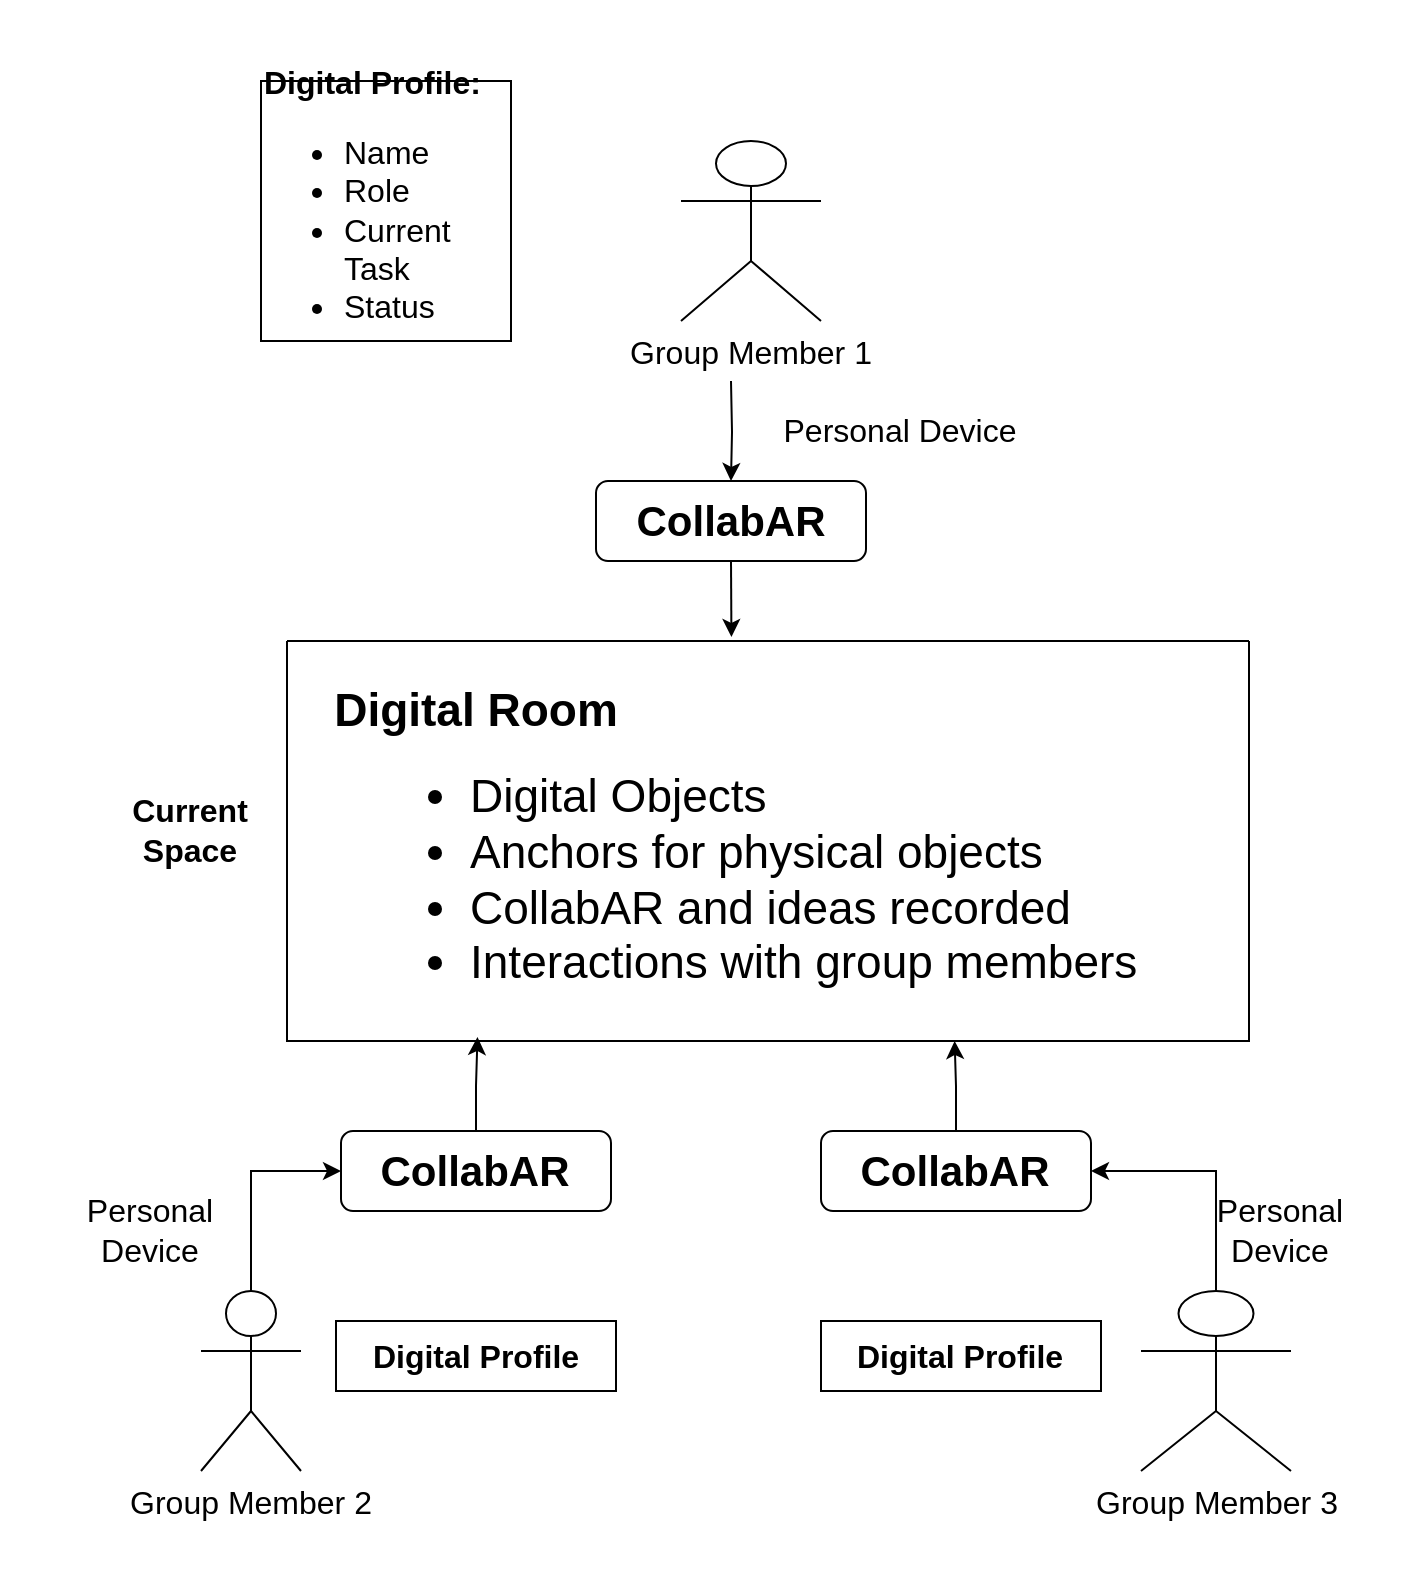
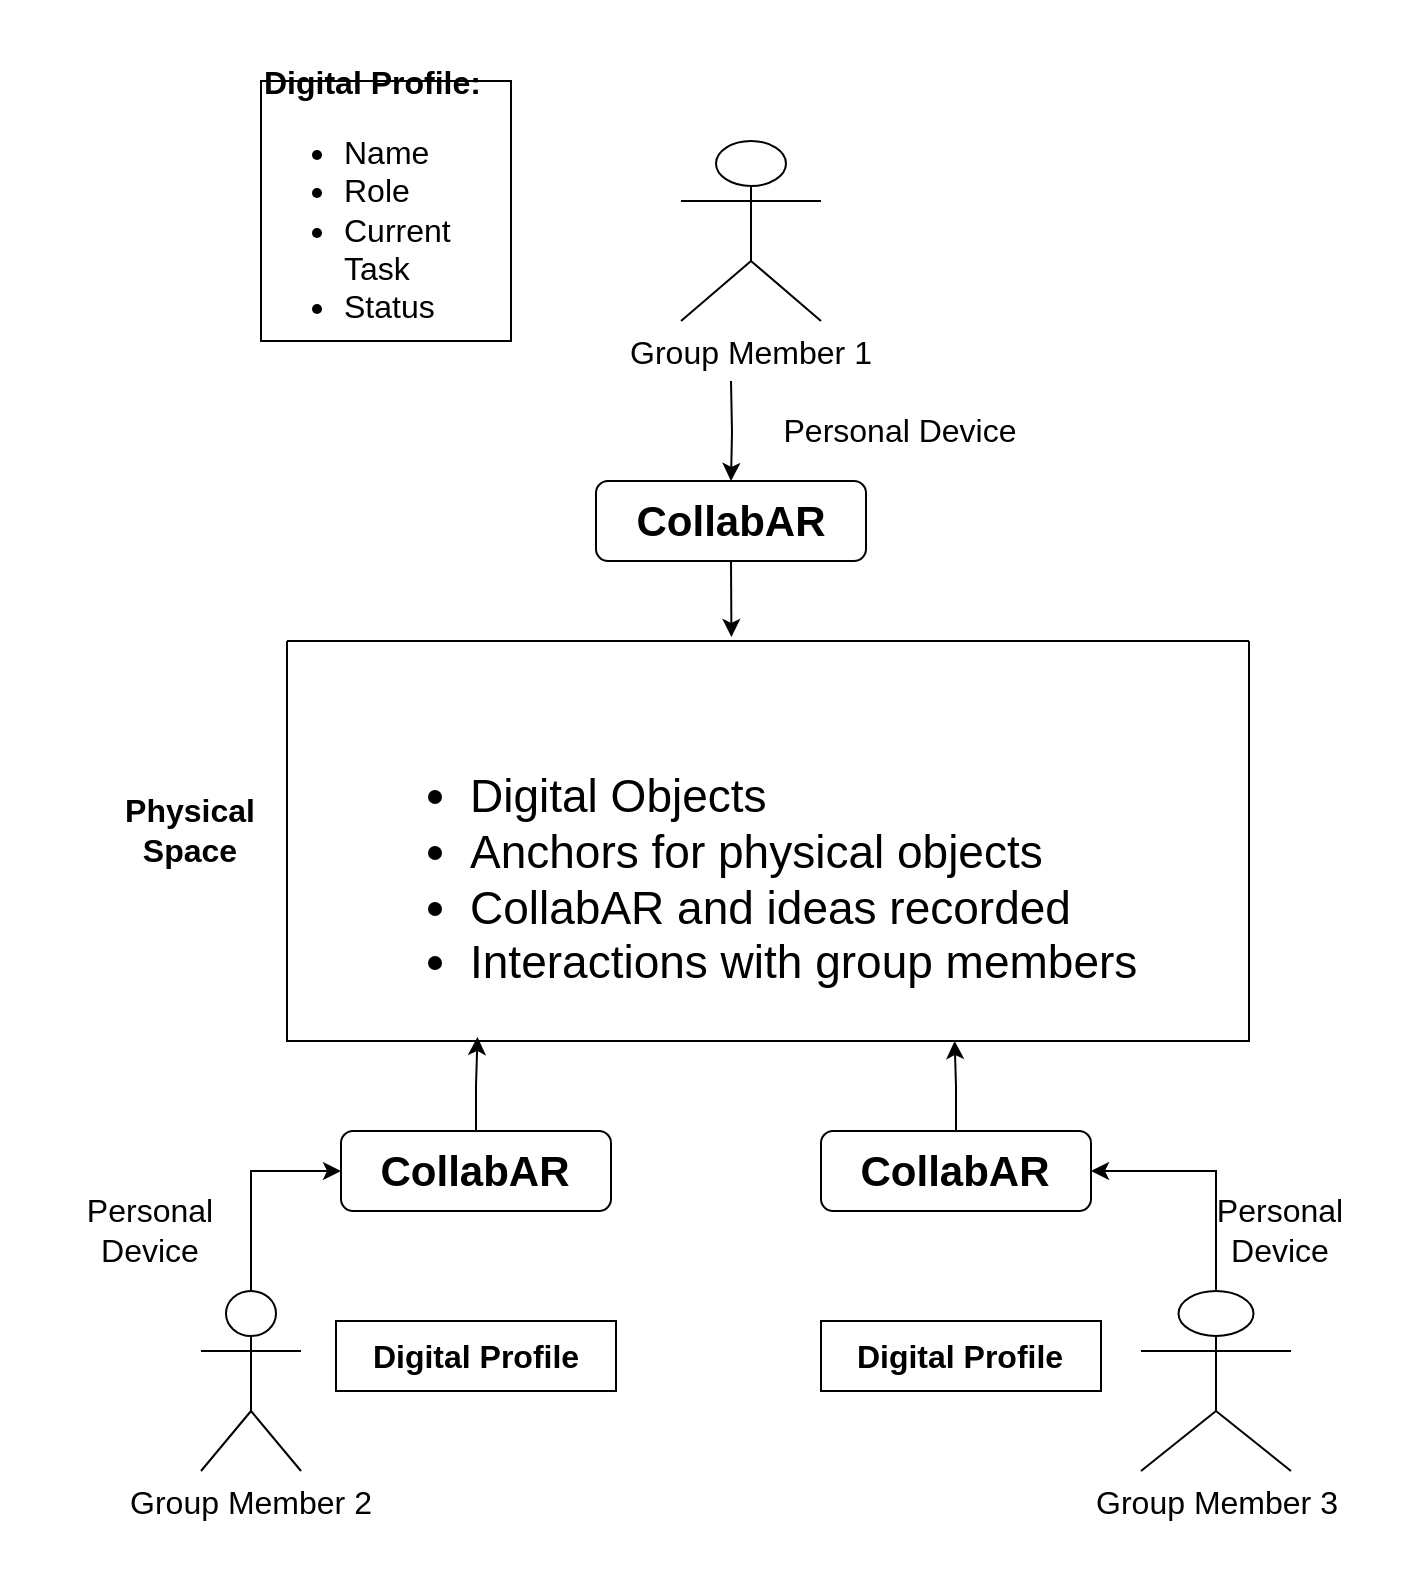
- <mxCell id="9" value="Digital Room" style="text;html=1;align=center;verticalAlign=middle;whiteSpace=wrap;rounded=0;fontStyle=1;fontSize=23;" parent="8" vertex="1"><mxGeometry x="10" y="20" width="170" height="30" as="geometry" /></mxCell>
- <mxCell id="11" value="Current&lt;div&gt;Space&lt;/div&gt;" style="text;html=1;align=center;verticalAlign=middle;whiteSpace=wrap;rounded=0;fontStyle=1;fontSize=16;" parent="1" vertex="1"><mxGeometry x="30" y="400" width="130" height="30" as="geometry" /></mxCell>
+ <mxCell id="11" value="Physical&lt;div&gt;Space&lt;/div&gt;" style="text;html=1;align=center;verticalAlign=middle;whiteSpace=wrap;rounded=0;fontStyle=1;fontSize=16;" parent="1" vertex="1"><mxGeometry x="30" y="400" width="130" height="30" as="geometry" /></mxCell>
